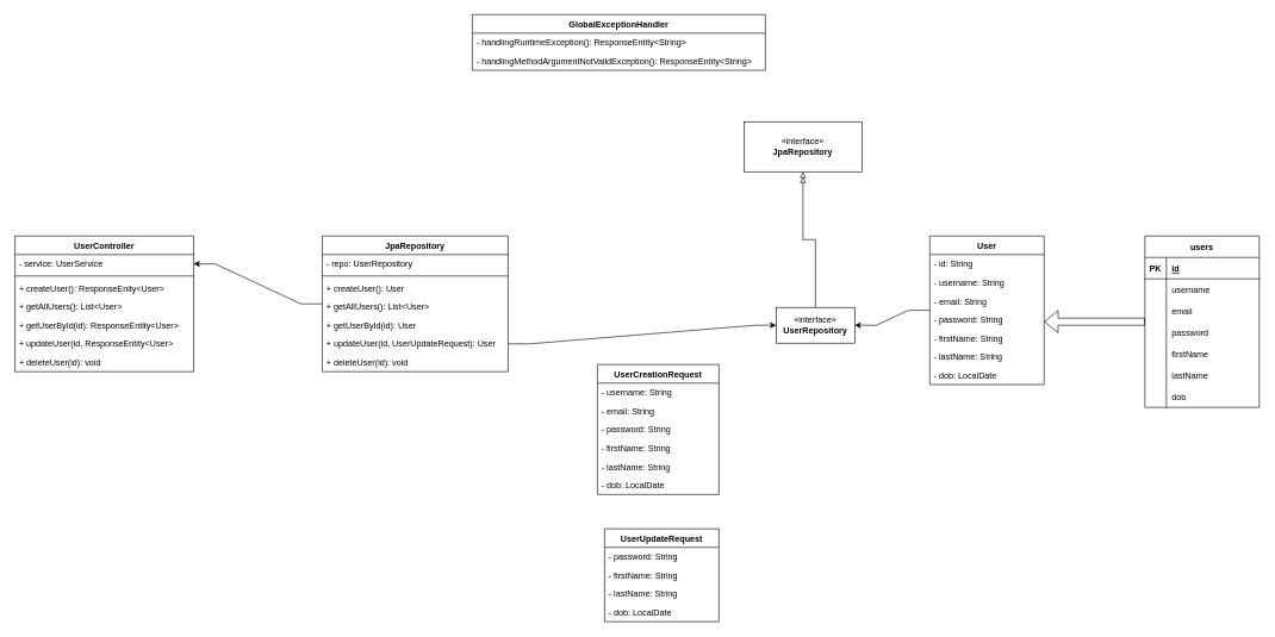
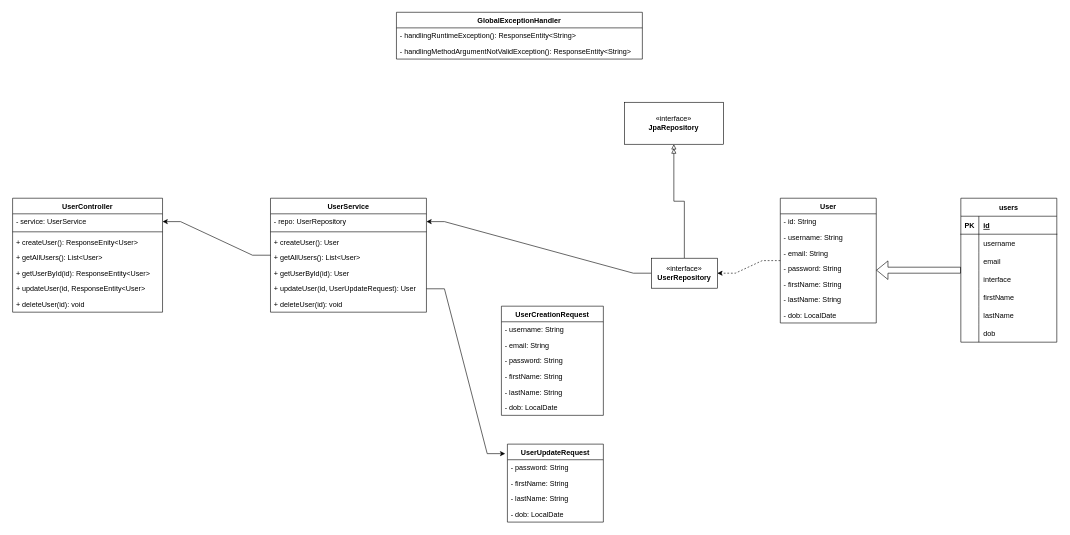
- <mxCell id="27" value="JpaRepository" style="swimlane;fontStyle=1;childLayout=stackLayout;horizontal=1;startSize=26;horizontalStack=0;resizeParent=1;resizeParentMax=0;resizeLast=0;collapsible=1;marginBottom=0;" vertex="1" parent="1"><mxGeometry x="450" y="330" width="260" height="190" as="geometry" /></mxCell>
+ <mxCell id="27" value="UserService" style="swimlane;fontStyle=1;childLayout=stackLayout;horizontal=1;startSize=26;horizontalStack=0;resizeParent=1;resizeParentMax=0;resizeLast=0;collapsible=1;marginBottom=0;" vertex="1" parent="1"><mxGeometry x="450" y="330" width="260" height="190" as="geometry" /></mxCell>
+ <mxCell id="43" style="edgeStyle=entityRelationEdgeStyle;rounded=0;orthogonalLoop=1;jettySize=auto;html=1;" edge="1" parent="1" source="45" target="28"><mxGeometry relative="1" as="geometry" /></mxCell>
- <mxCell id="2" style="edgeStyle=entityRelationEdgeStyle;rounded=0;orthogonalLoop=1;jettySize=auto;html=1;" edge="1" parent="1" source="3" target="45"><mxGeometry relative="1" as="geometry" /></mxCell>
+ <mxCell id="2" style="edgeStyle=entityRelationEdgeStyle;rounded=0;orthogonalLoop=1;jettySize=auto;html=1;dashed=1;" edge="1" parent="1" source="3" target="45"><mxGeometry relative="1" as="geometry" /></mxCell>
- <mxCell id="60" value="password" style="shape=partialRectangle;overflow=hidden;connectable=0;fillColor=none;align=left;strokeColor=inherit;top=0;left=0;bottom=0;right=0;spacingLeft=6;" vertex="1" parent="58"><mxGeometry x="30" width="130" height="30" as="geometry"><mxRectangle width="130" height="30" as="alternateBounds" /></mxGeometry></mxCell>
+ <mxCell id="60" value="interface" style="shape=partialRectangle;overflow=hidden;connectable=0;fillColor=none;align=left;strokeColor=inherit;top=0;left=0;bottom=0;right=0;spacingLeft=6;" vertex="1" parent="58"><mxGeometry x="30" width="130" height="30" as="geometry"><mxRectangle width="130" height="30" as="alternateBounds" /></mxGeometry></mxCell>
- <mxCell id="70" style="edgeStyle=entityRelationEdgeStyle;rounded=0;orthogonalLoop=1;jettySize=auto;html=1;" edge="1" parent="1" source="33" target="45"><mxGeometry relative="1" as="geometry" /></mxCell>
+ <mxCell id="70" style="edgeStyle=entityRelationEdgeStyle;rounded=0;orthogonalLoop=1;jettySize=auto;html=1;entryX=-0.023;entryY=0.122;entryDx=0;entryDy=0;entryPerimeter=0;" edge="1" parent="1" source="33" target="18"><mxGeometry relative="1" as="geometry" /></mxCell>
